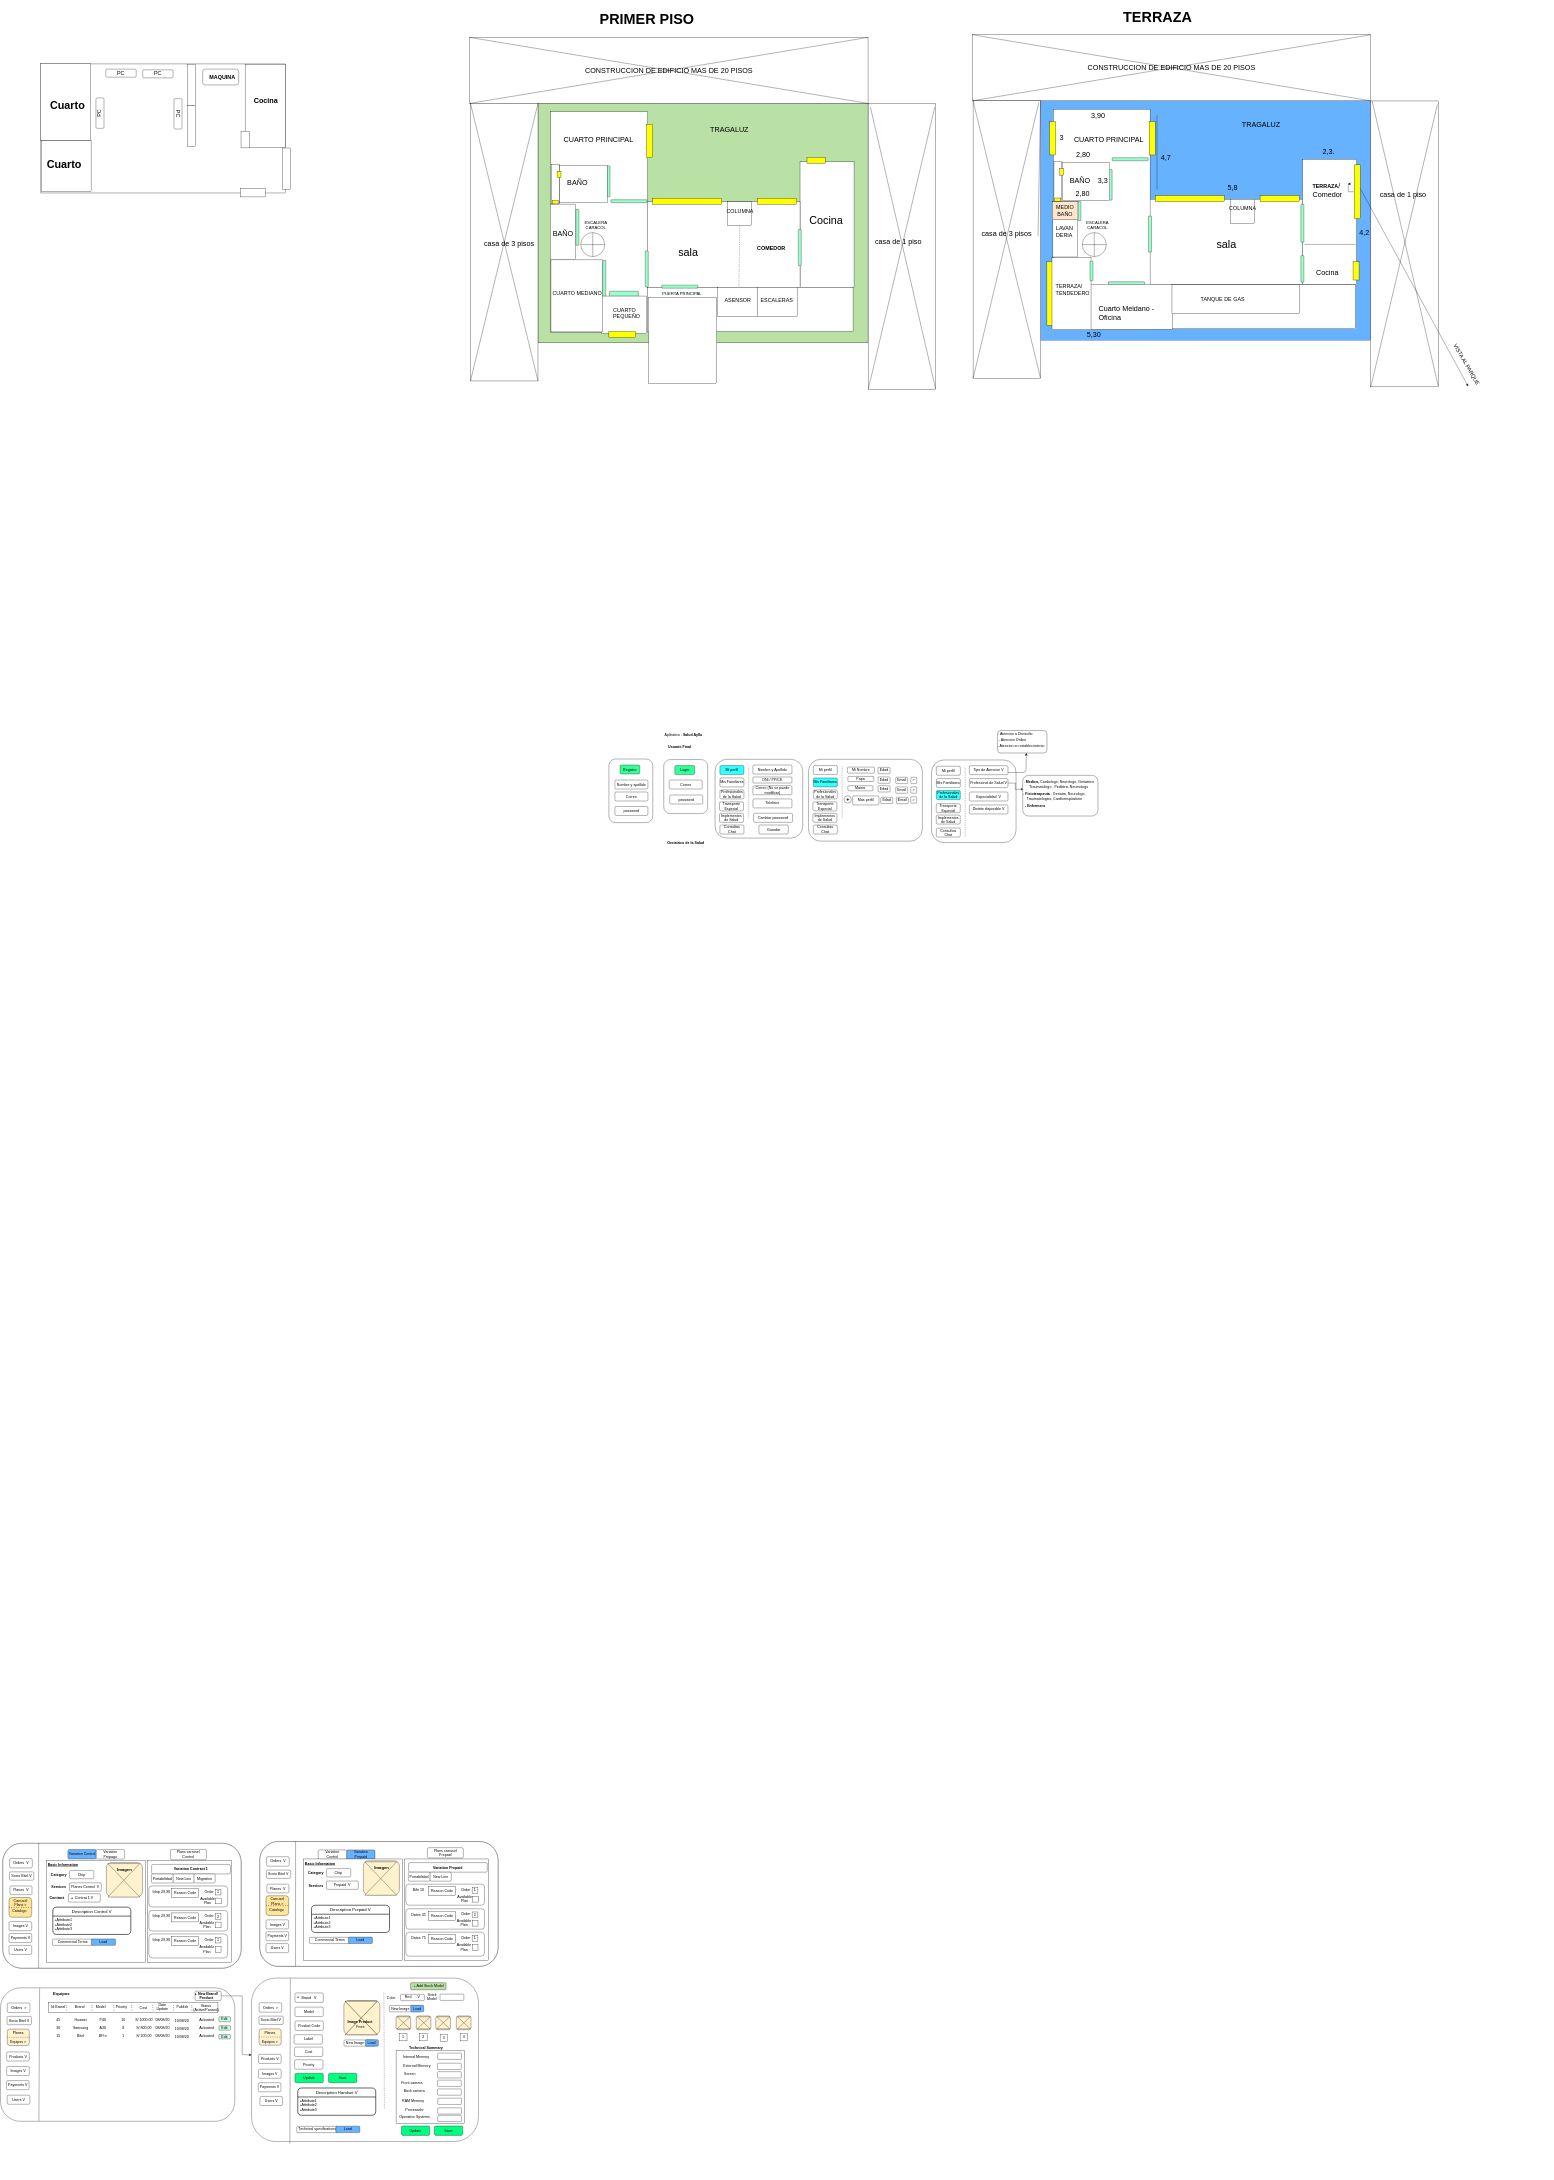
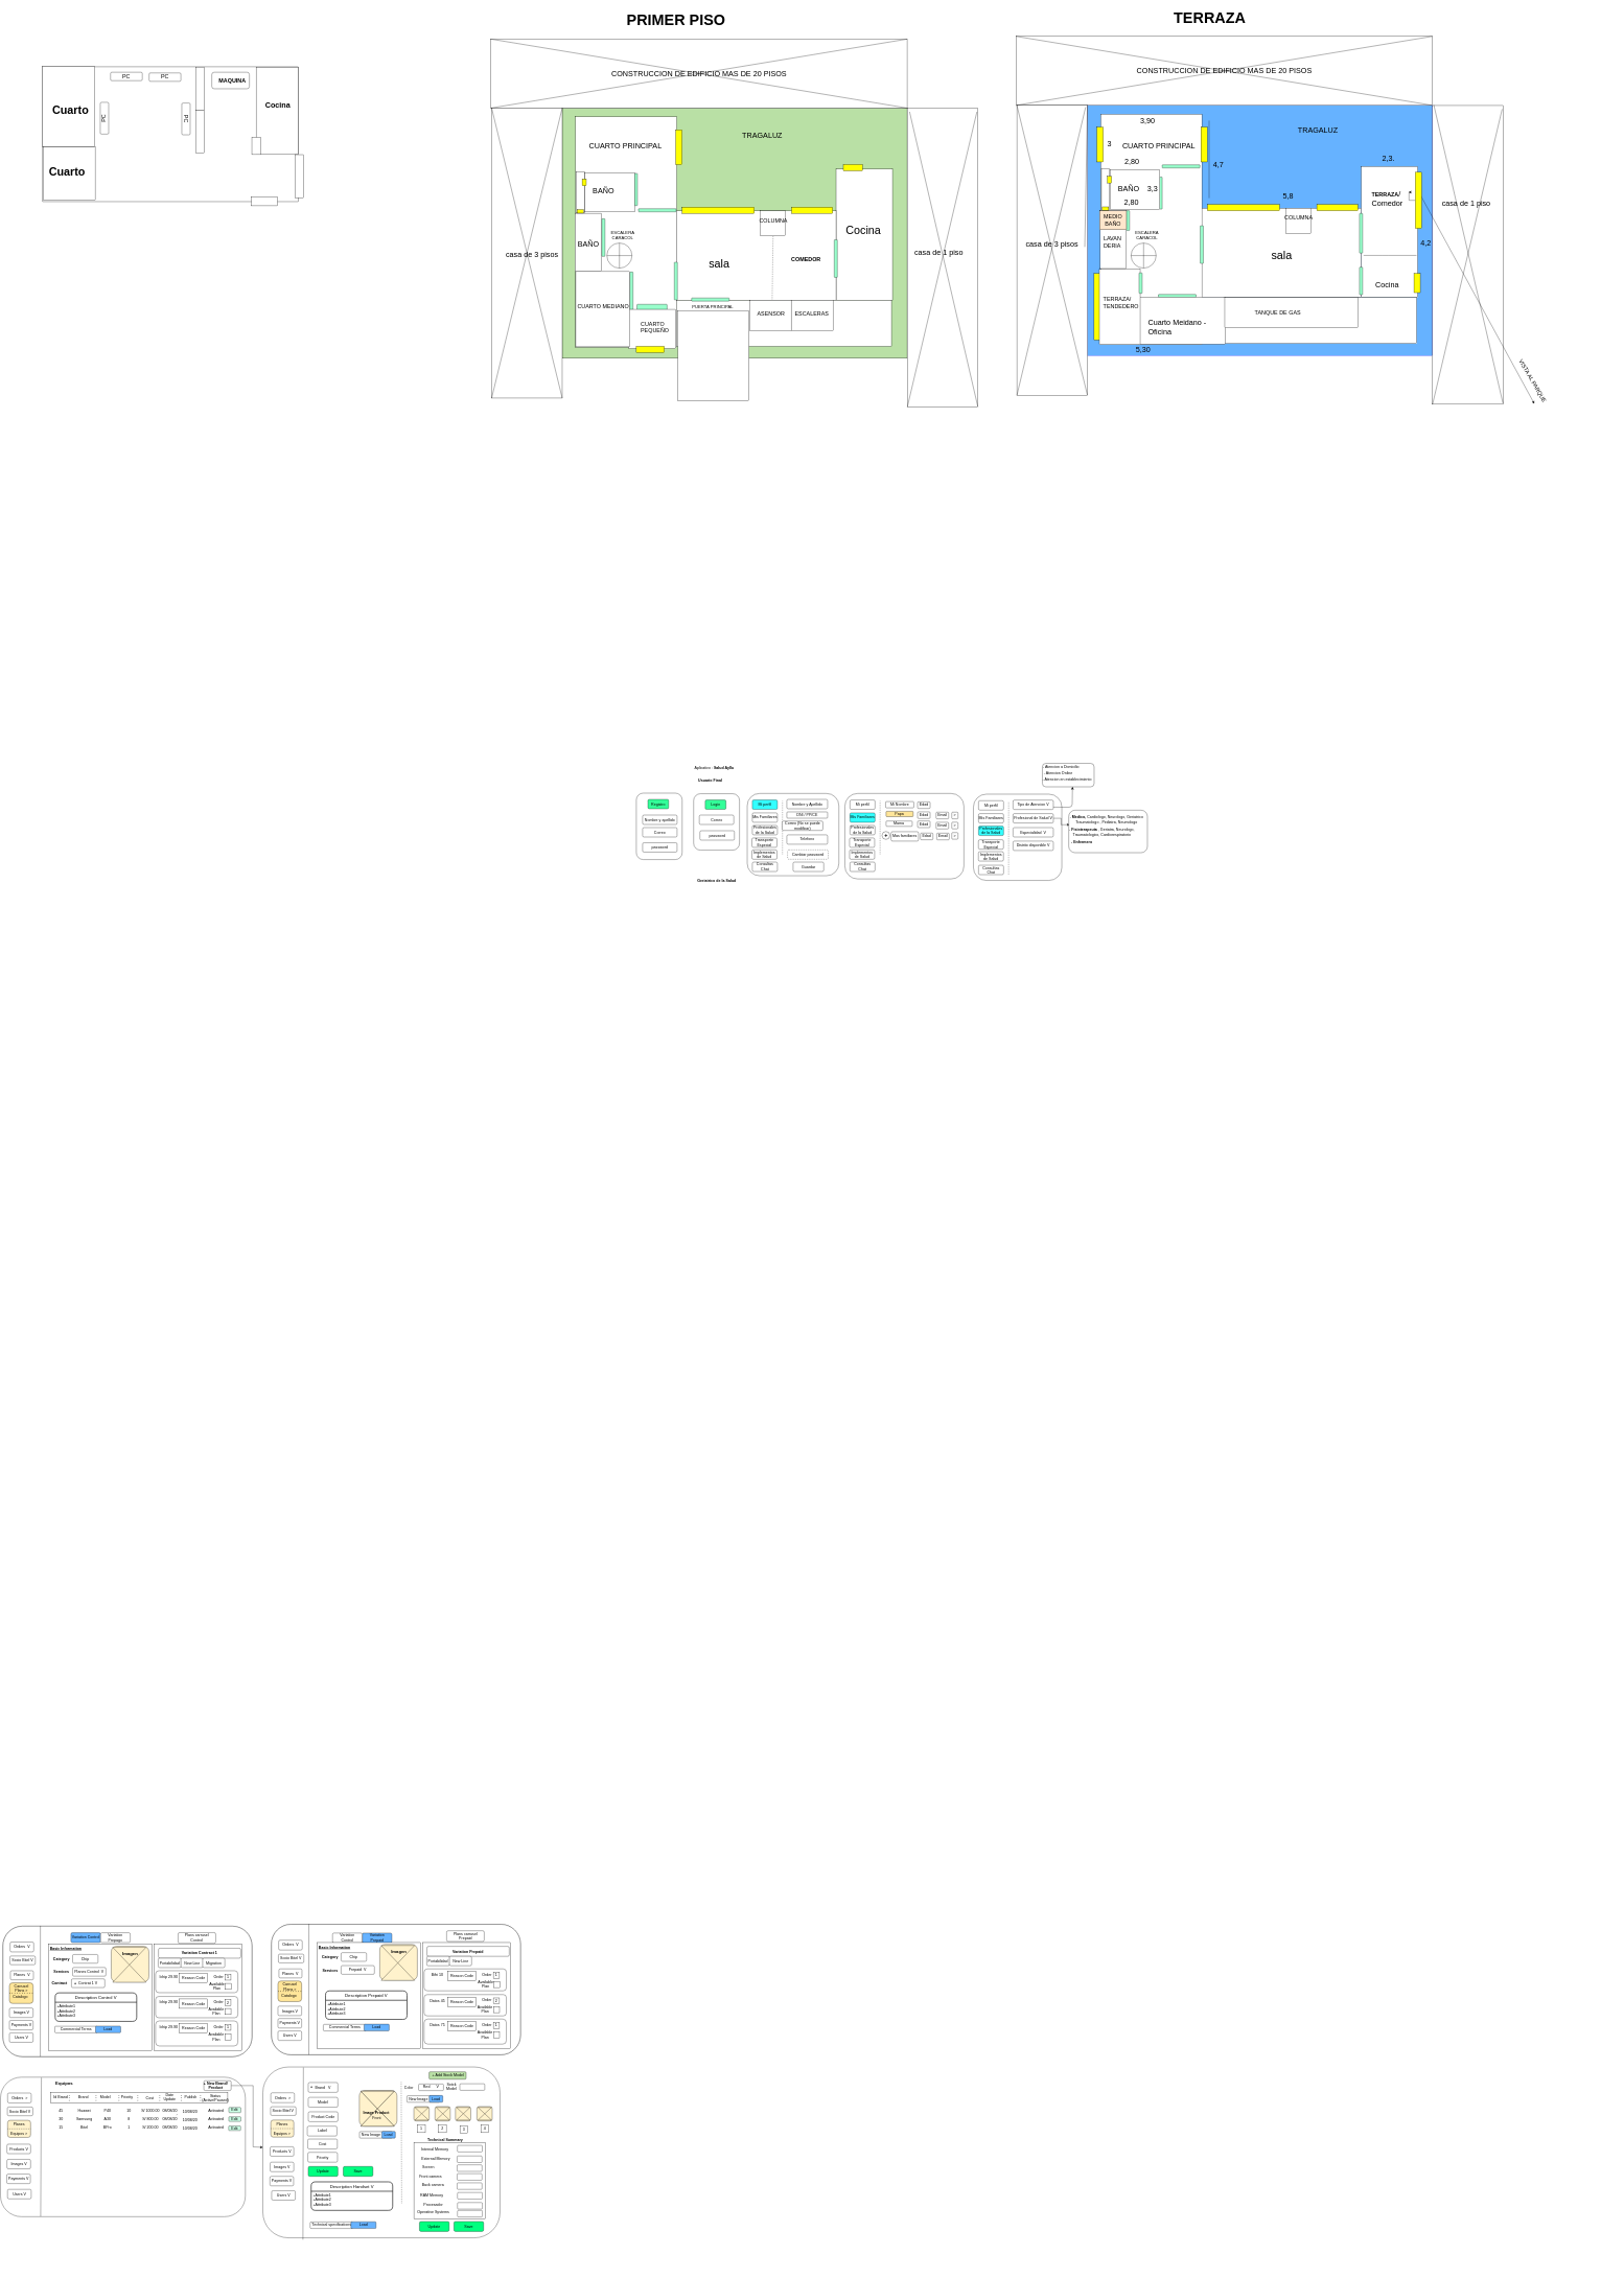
- <mxCell id="33" value="Papa" style="rounded=1;whiteSpace=wrap;html=1;" parent="1" vertex="1"><mxGeometry x="2825.26" y="2586.9" width="86.48" height="17" as="geometry" /></mxCell>
+ <mxCell id="33" value="Papa" style="rounded=1;whiteSpace=wrap;html=1;fillColor=#ffe599;" parent="1" vertex="1"><mxGeometry x="2825.26" y="2586.9" width="86.48" height="17" as="geometry" /></mxCell>
- <mxCell id="21" value="Correo (No se puede modificar)" style="rounded=1;whiteSpace=wrap;html=1;" parent="1" vertex="1"><mxGeometry x="2508.74" y="2617.9" width="130" height="30" as="geometry" /></mxCell>
+ <mxCell id="21" value="Correo (No se puede modificar)" style="rounded=1;whiteSpace=wrap;html=1;" parent="1" vertex="1"><mxGeometry x="2493.74" y="2617.9" width="130" height="30" as="geometry" /></mxCell>
- <mxCell id="35" value="Mas perfil" style="rounded=1;whiteSpace=wrap;html=1;" parent="1" vertex="1"><mxGeometry x="2841.16" y="2651.9" width="87.58" height="30" as="geometry" /></mxCell>
+ <mxCell id="35" value="Mas familiares" style="rounded=1;whiteSpace=wrap;html=1;" parent="1" vertex="1"><mxGeometry x="2841.16" y="2651.9" width="87.58" height="30" as="geometry" /></mxCell>
- <mxCell id="23" value="Cambiar password" style="rounded=1;whiteSpace=wrap;html=1;" parent="1" vertex="1"><mxGeometry x="2510.94" y="2709.9" width="130" height="30" as="geometry" /></mxCell>
+ <mxCell id="23" value="Cambiar password" style="rounded=1;whiteSpace=wrap;html=1;dashed=1;" parent="1" vertex="1"><mxGeometry x="2510.94" y="2709.9" width="130" height="30" as="geometry" /></mxCell>
